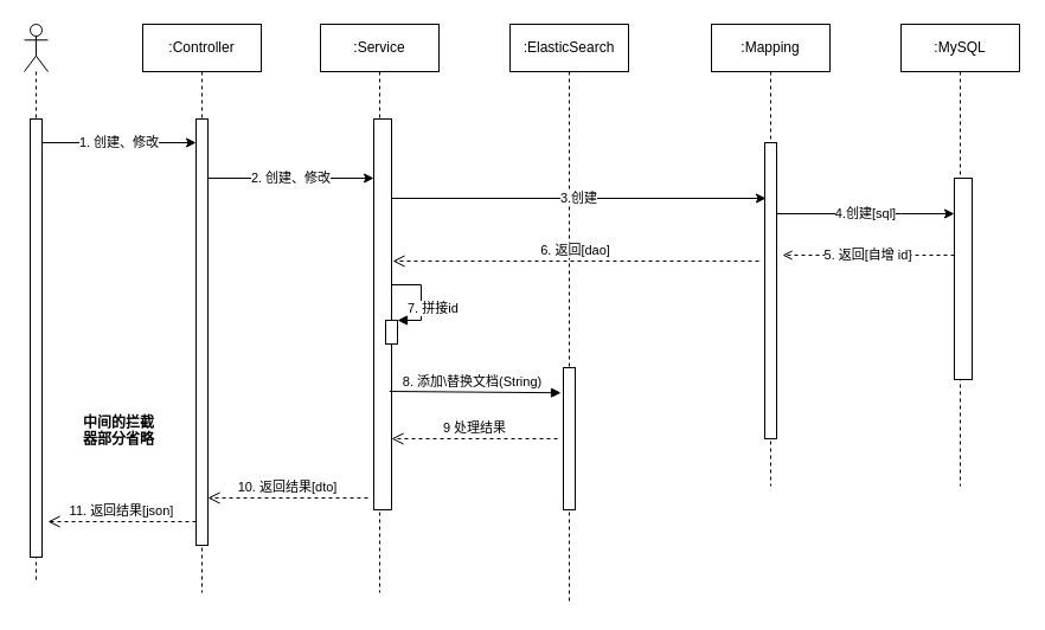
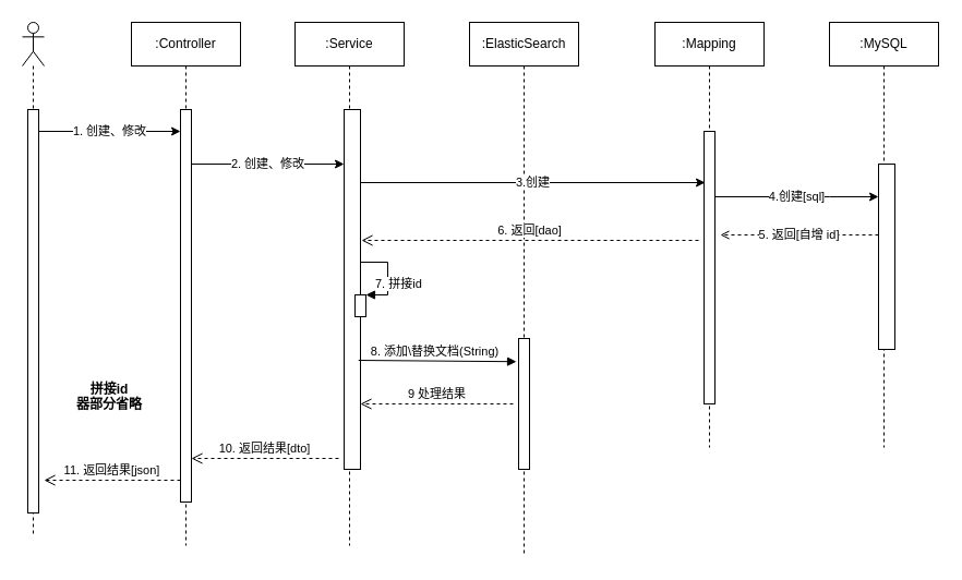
- <mxCell id="17" value="中间的拦截&#10;器部分省略" style="text;align=center;fontStyle=1;verticalAlign=middle;spacingLeft=3;spacingRight=3;strokeColor=none;rotatable=0;points=[[0,0.5],[1,0.5]];portConstraint=eastwest;" vertex="1" parent="1"><mxGeometry x="60" y="350" width="80" height="26" as="geometry" /></mxCell>
+ <mxCell id="17" value="拼接id&#10;器部分省略" style="text;align=center;fontStyle=1;verticalAlign=middle;spacingLeft=3;spacingRight=3;strokeColor=none;rotatable=0;points=[[0,0.5],[1,0.5]];portConstraint=eastwest;" vertex="1" parent="1"><mxGeometry x="60" y="350" width="80" height="26" as="geometry" /></mxCell>
